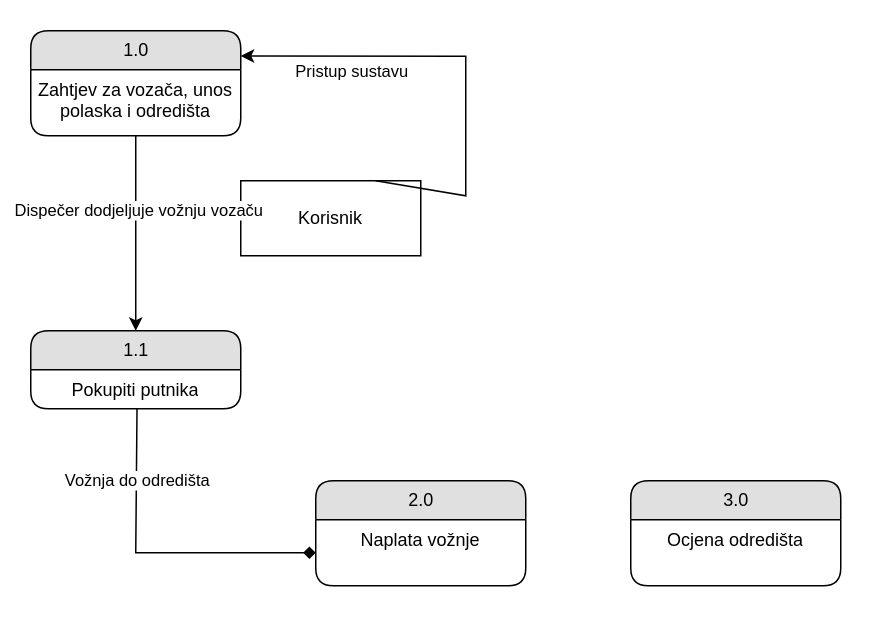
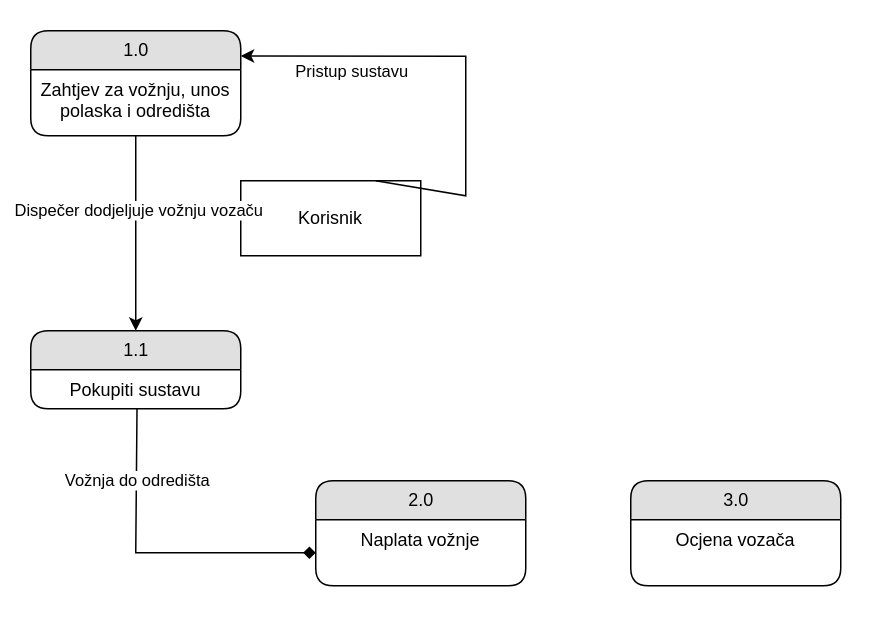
- <mxCell id="3" value="Zahtjev za vozača, unos polaska i odredišta" style="text;html=1;strokeColor=none;fillColor=none;spacingLeft=4;spacingRight=4;whiteSpace=wrap;overflow=hidden;rotatable=0;points=[[0,0.5],[1,0.5]];portConstraint=eastwest;align=center;fontFamily=Helvetica;fontStyle=0" parent="2" vertex="1"><mxGeometry y="26" width="140" height="44" as="geometry" /></mxCell>
+ <mxCell id="3" value="Zahtjev za vožnju, unos polaska i odredišta" style="text;html=1;strokeColor=none;fillColor=none;spacingLeft=4;spacingRight=4;whiteSpace=wrap;overflow=hidden;rotatable=0;points=[[0,0.5],[1,0.5]];portConstraint=eastwest;align=center;fontFamily=Helvetica;fontStyle=0" parent="2" vertex="1"><mxGeometry y="26" width="140" height="44" as="geometry" /></mxCell>
- <mxCell id="5" value="Pokupiti putnika" style="text;html=1;strokeColor=none;fillColor=none;spacingLeft=4;spacingRight=4;whiteSpace=wrap;overflow=hidden;rotatable=0;points=[[0,0.5],[1,0.5]];portConstraint=eastwest;align=center;fontFamily=Helvetica;fontStyle=0" parent="4" vertex="1"><mxGeometry y="26" width="140" height="26" as="geometry" /></mxCell>
+ <mxCell id="5" value="Pokupiti sustavu" style="text;html=1;strokeColor=none;fillColor=none;spacingLeft=4;spacingRight=4;whiteSpace=wrap;overflow=hidden;rotatable=0;points=[[0,0.5],[1,0.5]];portConstraint=eastwest;align=center;fontFamily=Helvetica;fontStyle=0" parent="4" vertex="1"><mxGeometry y="26" width="140" height="26" as="geometry" /></mxCell>
- <mxCell id="16" value="Ocjena odredišta" style="text;html=1;strokeColor=none;fillColor=none;spacingLeft=4;spacingRight=4;whiteSpace=wrap;overflow=hidden;rotatable=0;points=[[0,0.5],[1,0.5]];portConstraint=eastwest;align=center;fontFamily=Helvetica;fontStyle=0" parent="15" vertex="1"><mxGeometry y="26" width="140" height="44" as="geometry" /></mxCell>
+ <mxCell id="16" value="Ocjena vozača" style="text;html=1;strokeColor=none;fillColor=none;spacingLeft=4;spacingRight=4;whiteSpace=wrap;overflow=hidden;rotatable=0;points=[[0,0.5],[1,0.5]];portConstraint=eastwest;align=center;fontFamily=Helvetica;fontStyle=0" parent="15" vertex="1"><mxGeometry y="26" width="140" height="44" as="geometry" /></mxCell>
